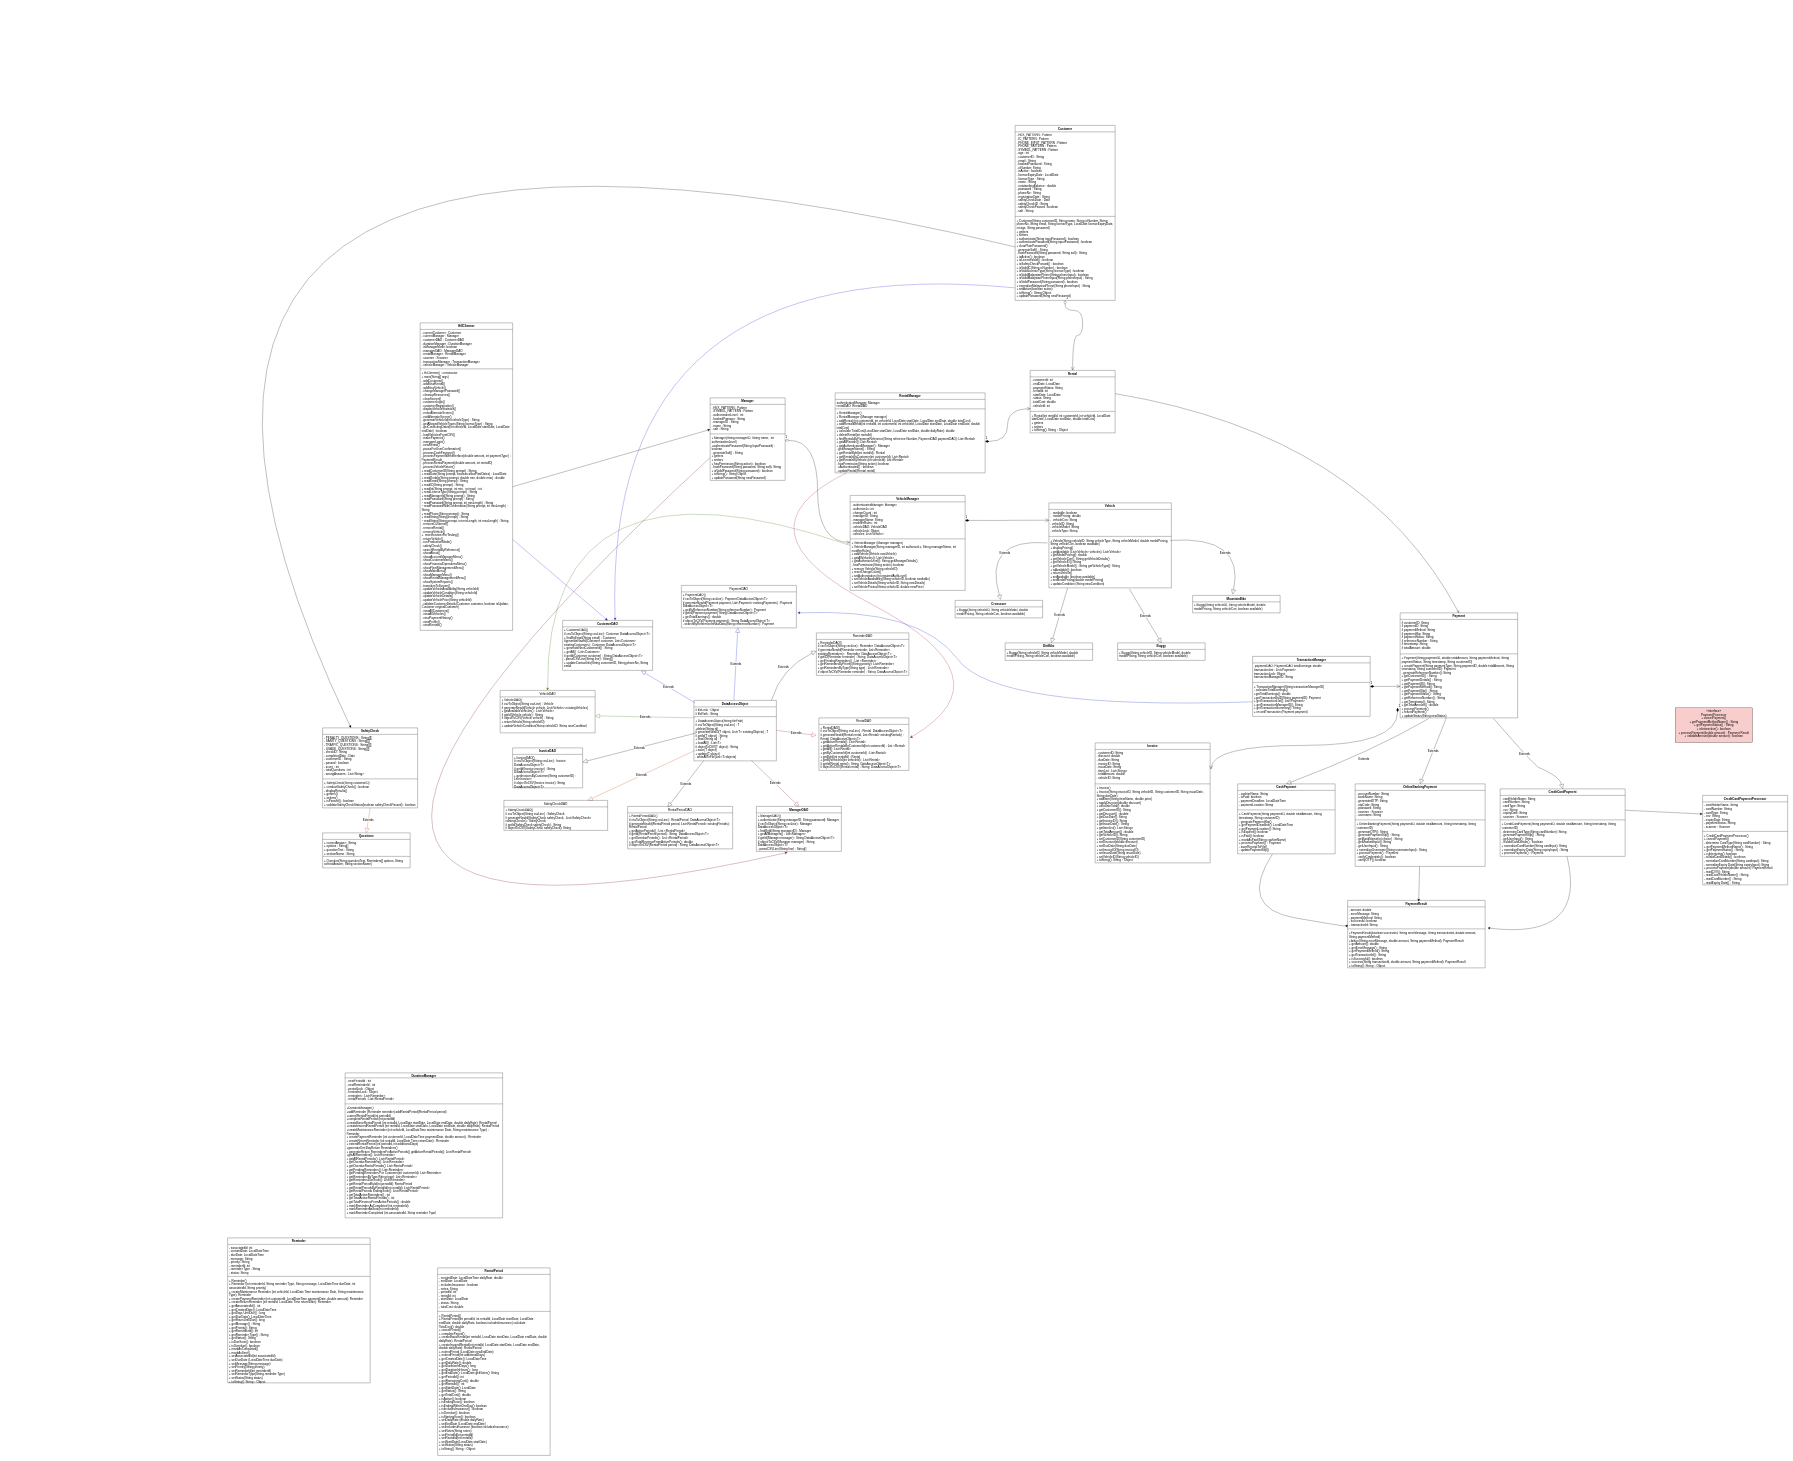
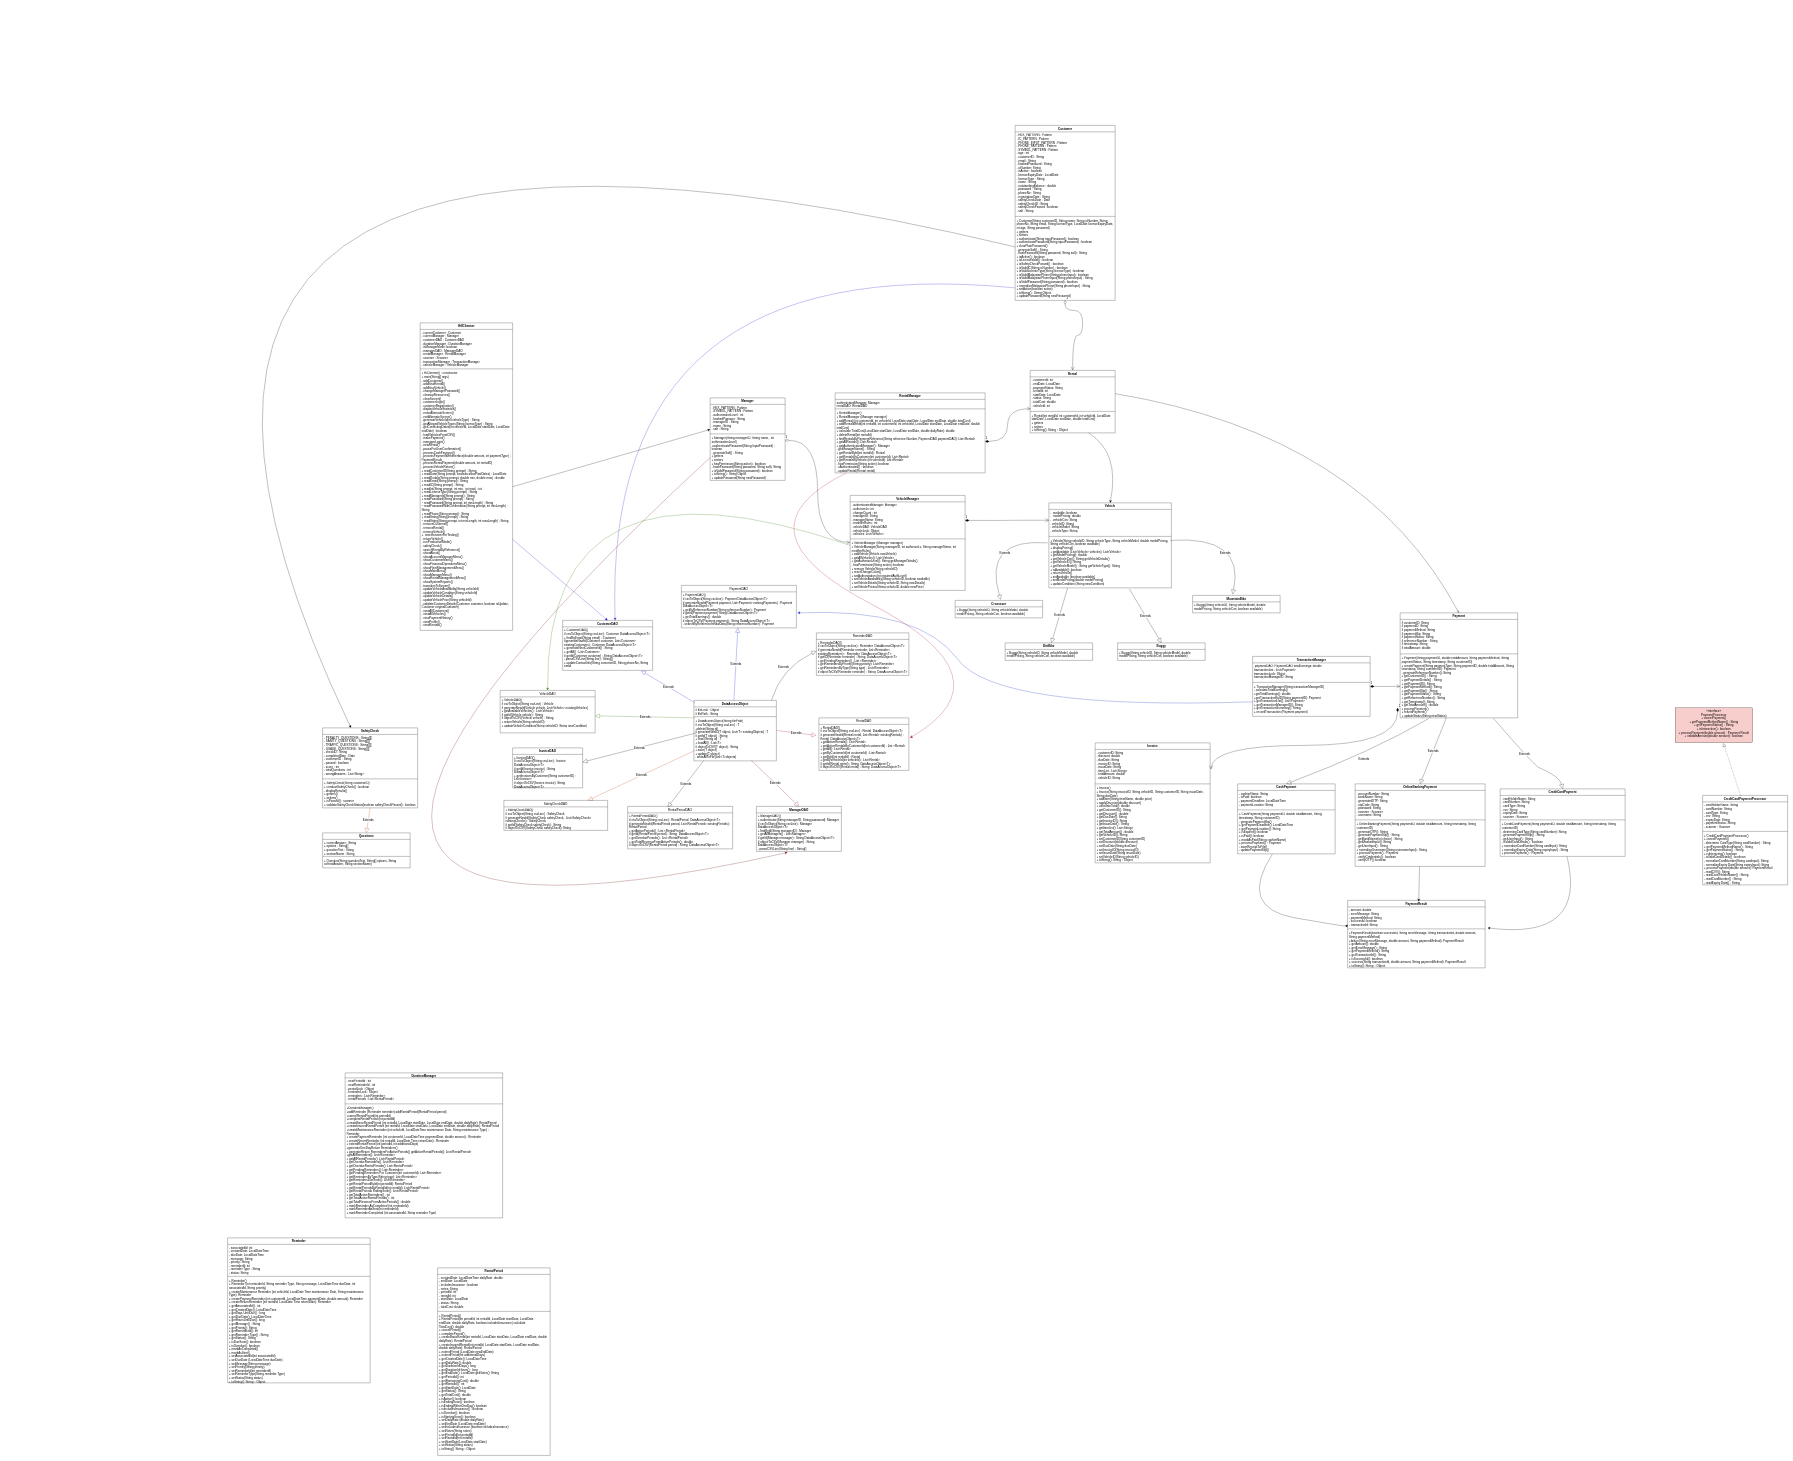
+ <mxCell id="133" style="edgeStyle=none;curved=1;rounded=0;orthogonalLoop=1;jettySize=auto;html=1;entryX=0.5;entryY=0;entryDx=0;entryDy=0;fontSize=12;startSize=8;endSize=8;" edge="1" parent="1" source="100" target="114"><mxGeometry relative="1" as="geometry"><Array as="points"><mxPoint x="4480" y="1810" /></Array></mxGeometry></mxCell>
+ <mxCell id="145" value="" style="endArrow=block;dashed=1;endFill=0;endSize=12;html=1;rounded=0;fontSize=12;curved=1;entryX=0.623;entryY=1.017;entryDx=0;entryDy=0;entryPerimeter=0;exitX=0.448;exitY=0.006;exitDx=0;exitDy=0;exitPerimeter=0;" edge="1" parent="1" source="72" target="88"><mxGeometry width="160" relative="1" as="geometry"><mxPoint x="6320" y="3140" as="sourcePoint" /><mxPoint x="6230" y="2760" as="targetPoint" /></mxGeometry></mxCell>
- <mxCell id="13" value="+ SafetyCheck(String customerID)&lt;br&gt;+ conductSafetyCheck() : boolean&lt;br&gt;- displayResults()&lt;br&gt;+ getters()&lt;br&gt;+ setters()&lt;br&gt;+ isPassed() : boolean&lt;br&gt;+ validateSafetyCheckStatus(boolean safetyCheckPassed) : boolean&lt;br&gt;&lt;br&gt;&lt;div&gt;&lt;br&gt;&lt;/div&gt;" style="text;strokeColor=none;fillColor=none;align=left;verticalAlign=top;spacingLeft=4;spacingRight=4;overflow=hidden;rotatable=0;points=[[0,0.5],[1,0.5]];portConstraint=eastwest;whiteSpace=wrap;html=1;" parent="10" vertex="1"><mxGeometry y="208" width="380" height="112" as="geometry" /></mxCell>
+ <mxCell id="13" value="+ SafetyCheck(String customerID)&lt;br&gt;+ conductSafetyCheck() : boolean&lt;br&gt;- displayResults()&lt;br&gt;+ getters()&lt;br&gt;+ setters()&lt;br&gt;+ isPassed() : scanner&lt;br&gt;+ validateSafetyCheckStatus(boolean safetyCheckPassed) : boolean&lt;br&gt;&lt;br&gt;&lt;div&gt;&lt;br&gt;&lt;/div&gt;" style="text;strokeColor=none;fillColor=none;align=left;verticalAlign=top;spacingLeft=4;spacingRight=4;overflow=hidden;rotatable=0;points=[[0,0.5],[1,0.5]];portConstraint=eastwest;whiteSpace=wrap;html=1;" parent="10" vertex="1"><mxGeometry y="208" width="380" height="112" as="geometry" /></mxCell>
- <mxCell id="146" style="edgeStyle=none;curved=1;rounded=0;orthogonalLoop=1;jettySize=auto;html=1;fontSize=12;startSize=8;endSize=8;" edge="1" parent="1" source="68" target="73"><mxGeometry relative="1" as="geometry" /></mxCell>
- <mxCell id="17" value="+ Question(String questionText, Reminders[] options, String correctAnswer, String sectionName)" style="text;strokeColor=none;fillColor=none;align=left;verticalAlign=top;spacingLeft=4;spacingRight=4;overflow=hidden;rotatable=0;points=[[0,0.5],[1,0.5]];portConstraint=eastwest;whiteSpace=wrap;html=1;" parent="14" vertex="1"><mxGeometry y="98" width="350" height="42" as="geometry" /></mxCell>
+ <mxCell id="17" value="+ Question(String questionText, String[] options, String correctAnswer, String sectionName)" style="text;strokeColor=none;fillColor=none;align=left;verticalAlign=top;spacingLeft=4;spacingRight=4;overflow=hidden;rotatable=0;points=[[0,0.5],[1,0.5]];portConstraint=eastwest;whiteSpace=wrap;html=1;" parent="14" vertex="1"><mxGeometry y="98" width="350" height="42" as="geometry" /></mxCell>
